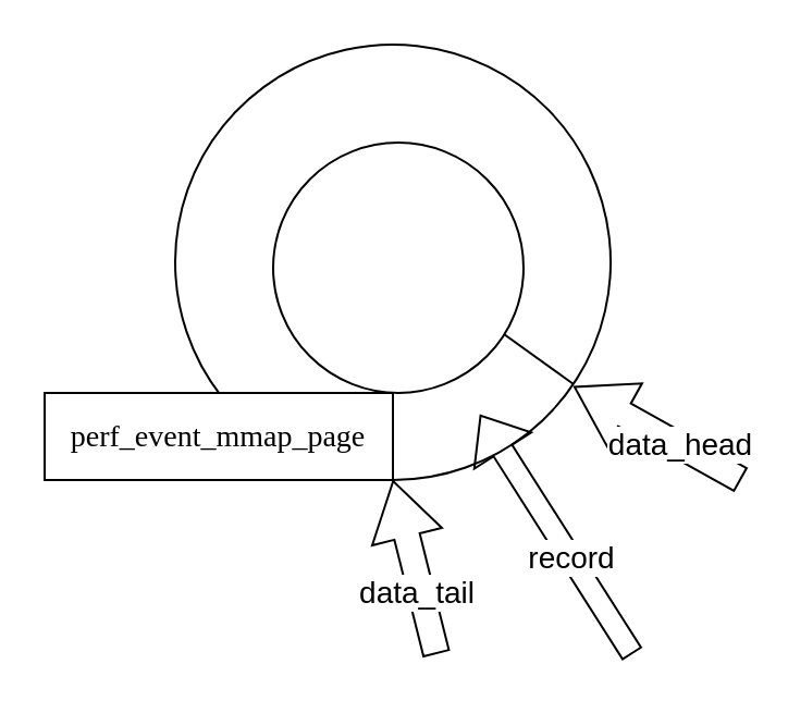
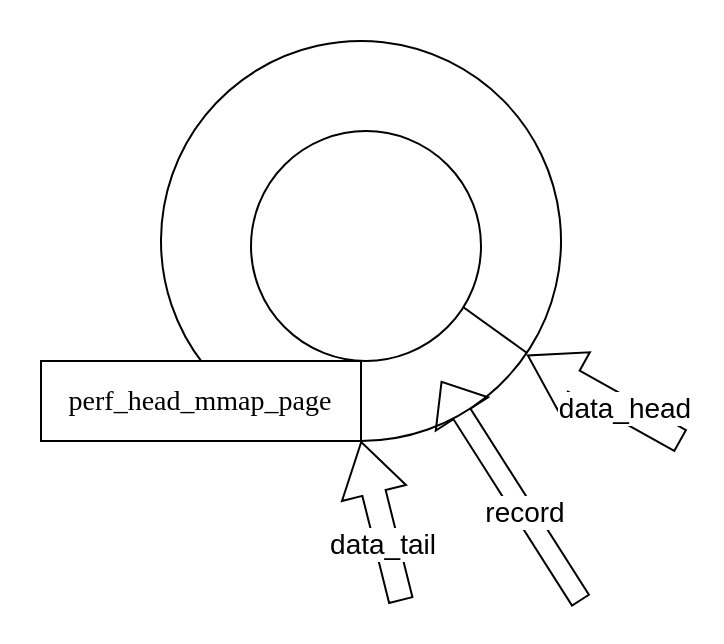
- <mxCell id="4" value="&lt;span style=&quot;font-family: &amp;quot;等线 Light&amp;quot;;&quot;&gt;&lt;font style=&quot;font-size: 14px;&quot;&gt;perf_event_mmap_page&lt;/font&gt;&lt;/span&gt;" style="rounded=0;whiteSpace=wrap;html=1;fontSize=14;" vertex="1" parent="1"><mxGeometry x="20" y="180" width="160" height="40" as="geometry" /></mxCell>
+ <mxCell id="4" value="&lt;span style=&quot;font-family: &amp;quot;等线 Light&amp;quot;;&quot;&gt;&lt;font style=&quot;font-size: 14px;&quot;&gt;perf_head_mmap_page&lt;/font&gt;&lt;/span&gt;" style="rounded=0;whiteSpace=wrap;html=1;fontSize=14;" vertex="1" parent="1"><mxGeometry x="20" y="180" width="160" height="40" as="geometry" /></mxCell>
